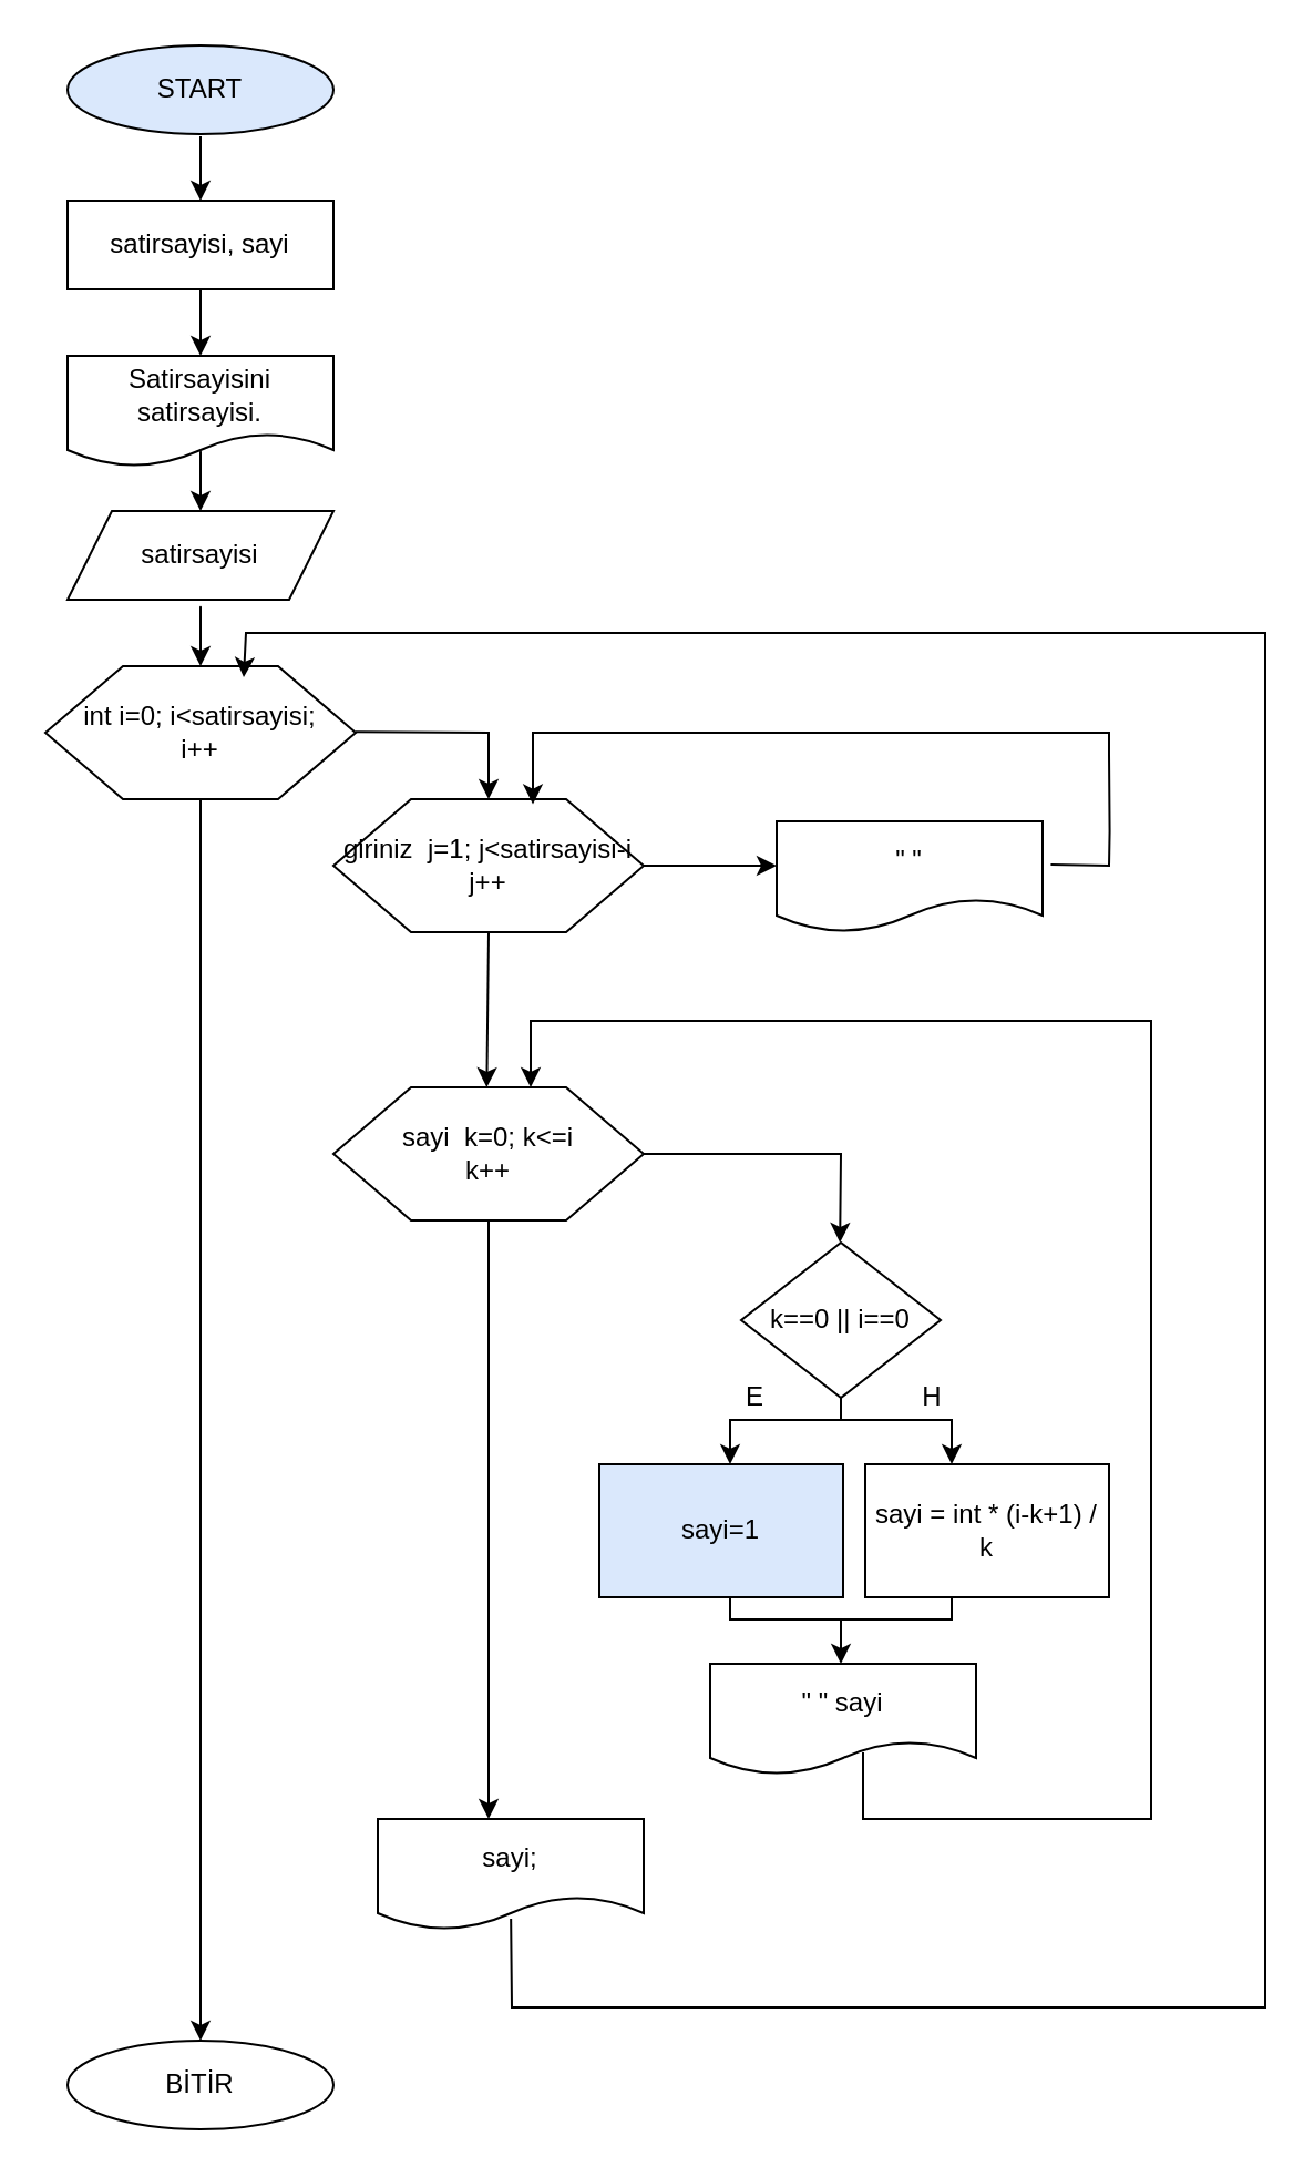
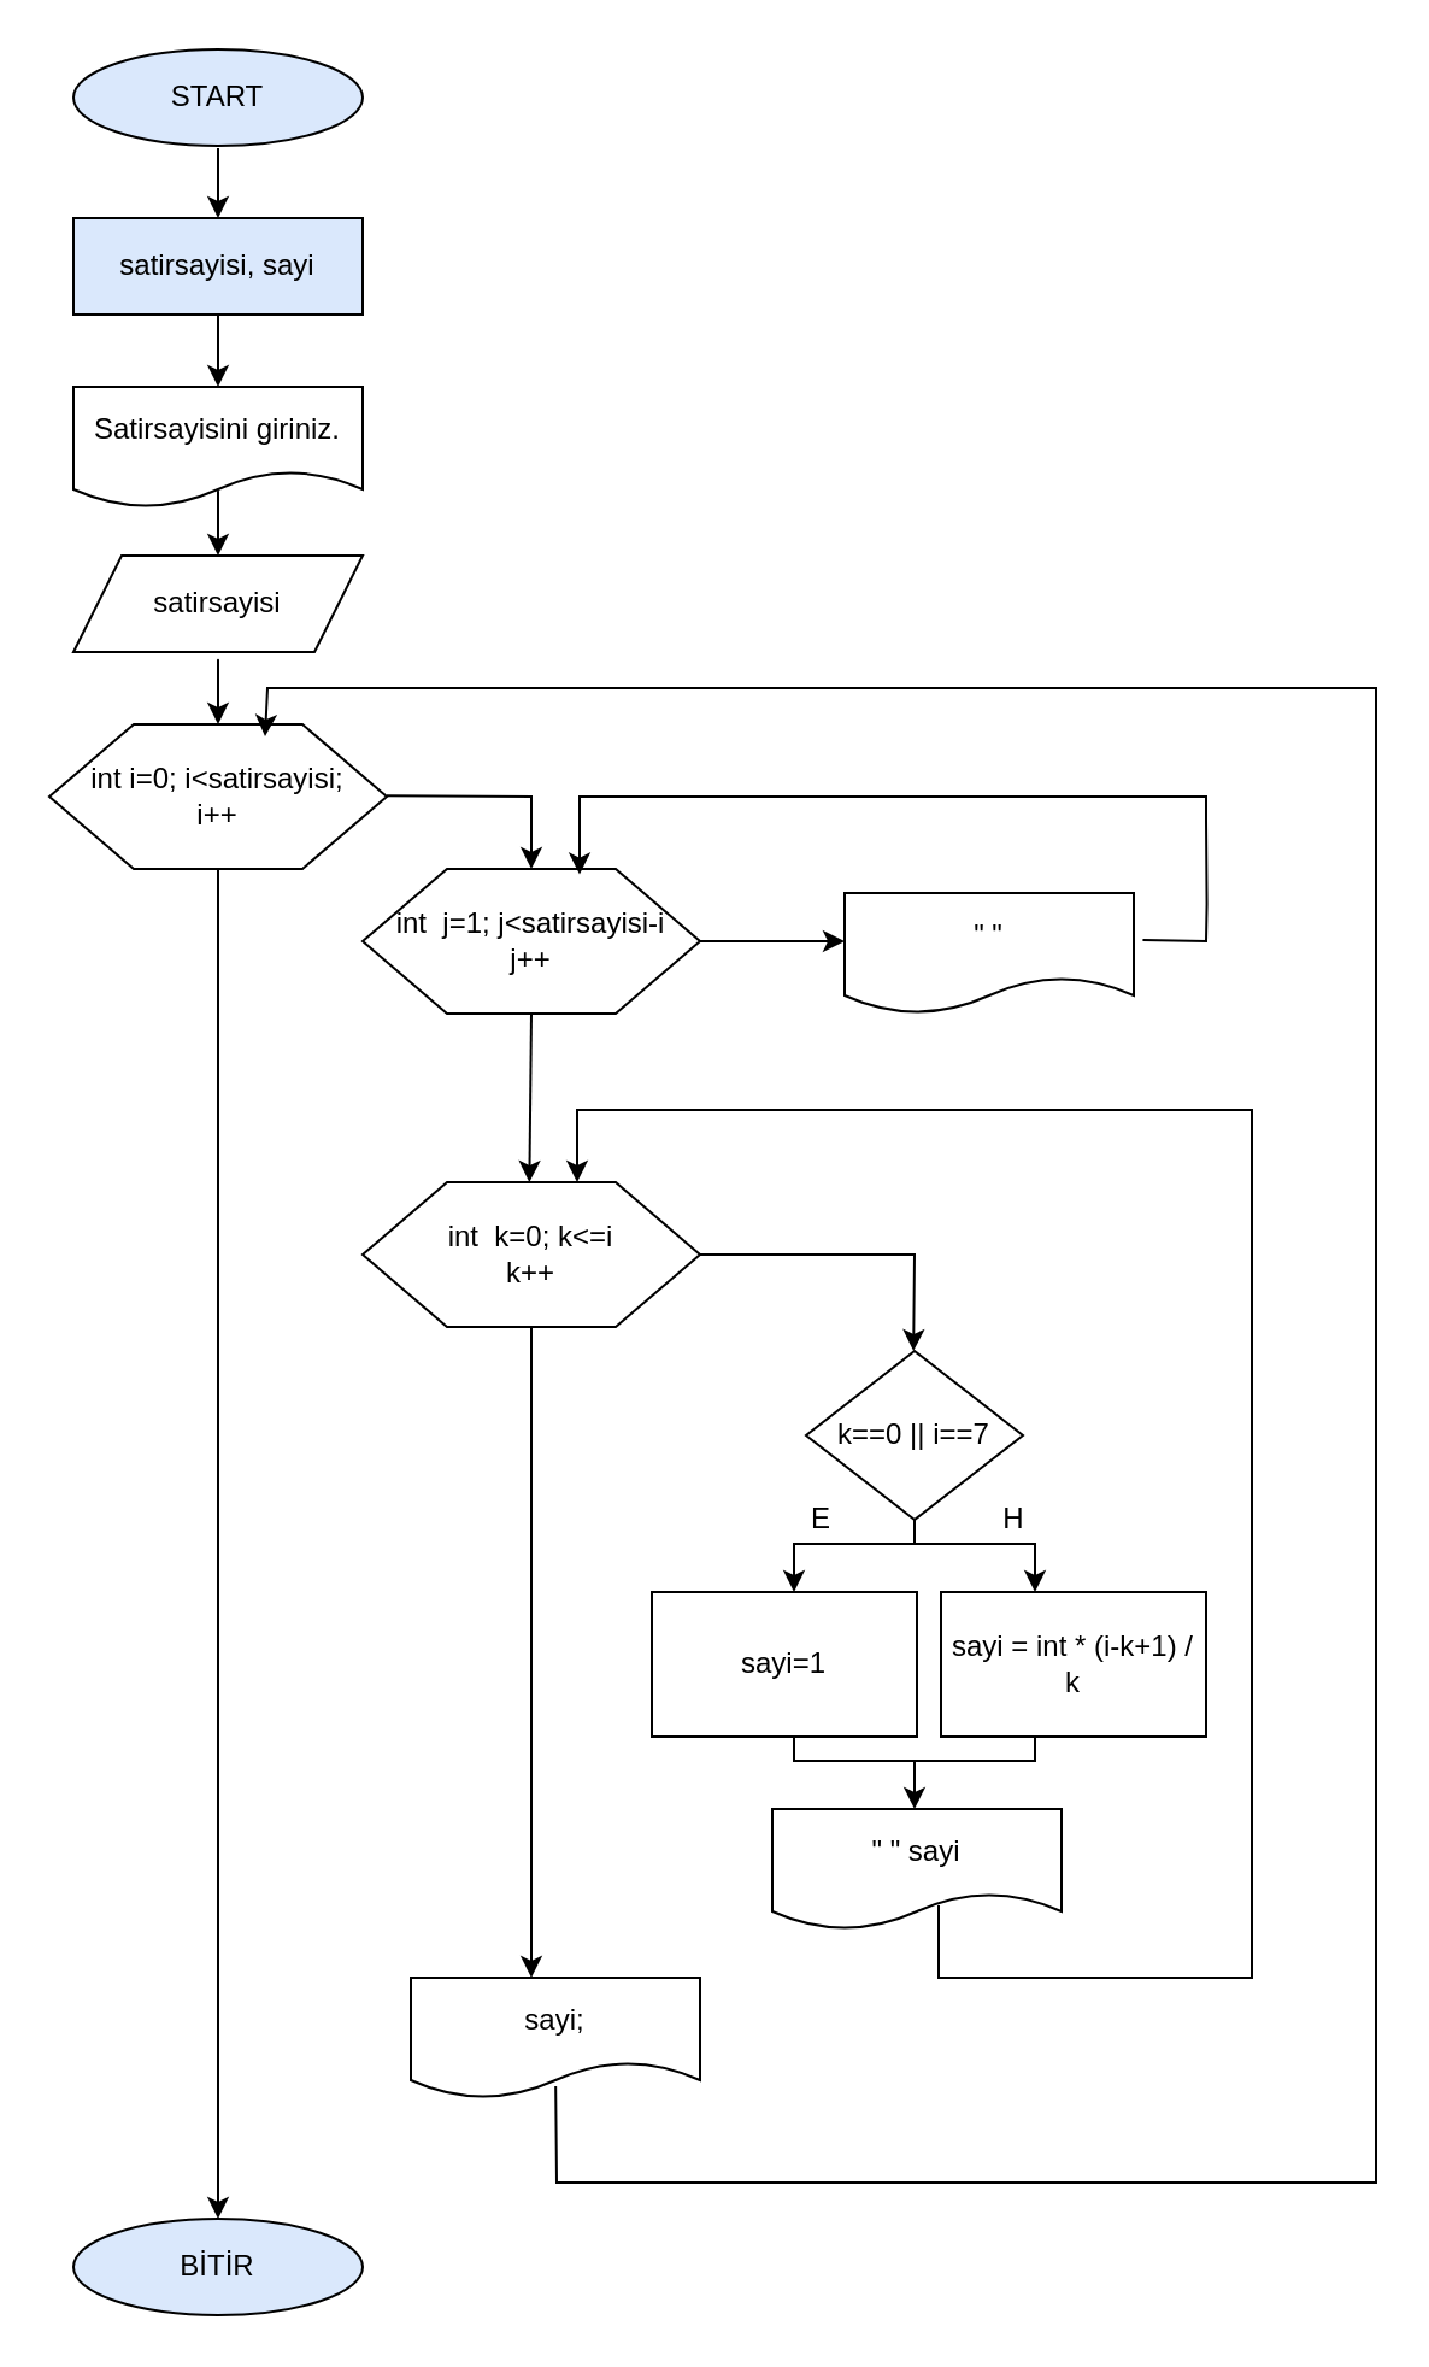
- <mxCell id="4" value="satirsayisi, sayi" style="rounded=0;whiteSpace=wrap;html=1;" vertex="1" parent="1"><mxGeometry x="30" y="90" width="120" height="40" as="geometry" /></mxCell>
+ <mxCell id="4" value="satirsayisi, sayi" style="rounded=0;whiteSpace=wrap;html=1;fillColor=#dae8fc;" vertex="1" parent="1"><mxGeometry x="30" y="90" width="120" height="40" as="geometry" /></mxCell>
- <mxCell id="5" value="Satirsayisini satirsayisi." style="shape=document;whiteSpace=wrap;html=1;boundedLbl=1;" vertex="1" parent="1"><mxGeometry x="30" y="160" width="120" height="50" as="geometry" /></mxCell>
+ <mxCell id="5" value="Satirsayisini giriniz." style="shape=document;whiteSpace=wrap;html=1;boundedLbl=1;" vertex="1" parent="1"><mxGeometry x="30" y="160" width="120" height="50" as="geometry" /></mxCell>
- <mxCell id="11" value="giriniz&amp;nbsp; j=1; j&amp;lt;satirsayisi-i&lt;br&gt;j++" style="shape=hexagon;html=1;whiteSpace=wrap;perimeter=hexagonPerimeter;rounded=0;" vertex="1" parent="1"><mxGeometry x="150" y="360" width="140" height="60" as="geometry" /></mxCell>
+ <mxCell id="11" value="int&amp;nbsp; j=1; j&amp;lt;satirsayisi-i&lt;br&gt;j++" style="shape=hexagon;html=1;whiteSpace=wrap;perimeter=hexagonPerimeter;rounded=0;" vertex="1" parent="1"><mxGeometry x="150" y="360" width="140" height="60" as="geometry" /></mxCell>
- <mxCell id="14" value="sayi&amp;nbsp; k=0; k&amp;lt;=i&lt;br&gt;k++" style="shape=hexagon;html=1;whiteSpace=wrap;perimeter=hexagonPerimeter;rounded=0;" vertex="1" parent="1"><mxGeometry x="150" y="490" width="140" height="60" as="geometry" /></mxCell>
+ <mxCell id="14" value="int&amp;nbsp; k=0; k&amp;lt;=i&lt;br&gt;k++" style="shape=hexagon;html=1;whiteSpace=wrap;perimeter=hexagonPerimeter;rounded=0;" vertex="1" parent="1"><mxGeometry x="150" y="490" width="140" height="60" as="geometry" /></mxCell>
- <mxCell id="15" value="k==0 || i==0" style="rhombus;whiteSpace=wrap;html=1;" vertex="1" parent="1"><mxGeometry x="334" y="560" width="90" height="70" as="geometry" /></mxCell>
+ <mxCell id="15" value="k==0 || i==7" style="rhombus;whiteSpace=wrap;html=1;" vertex="1" parent="1"><mxGeometry x="334" y="560" width="90" height="70" as="geometry" /></mxCell>
- <mxCell id="16" value="sayi=1" style="rounded=0;whiteSpace=wrap;html=1;fillColor=#dae8fc;" vertex="1" parent="1"><mxGeometry x="270" y="660" width="110" height="60" as="geometry" /></mxCell>
+ <mxCell id="16" value="sayi=1" style="rounded=0;whiteSpace=wrap;html=1;" vertex="1" parent="1"><mxGeometry x="270" y="660" width="110" height="60" as="geometry" /></mxCell>
- <mxCell id="26" value="BİTİR" style="ellipse;whiteSpace=wrap;html=1;" vertex="1" parent="1"><mxGeometry x="30" y="920" width="120" height="40" as="geometry" /></mxCell>
+ <mxCell id="26" value="BİTİR" style="ellipse;whiteSpace=wrap;html=1;fillColor=#dae8fc;" vertex="1" parent="1"><mxGeometry x="30" y="920" width="120" height="40" as="geometry" /></mxCell>
